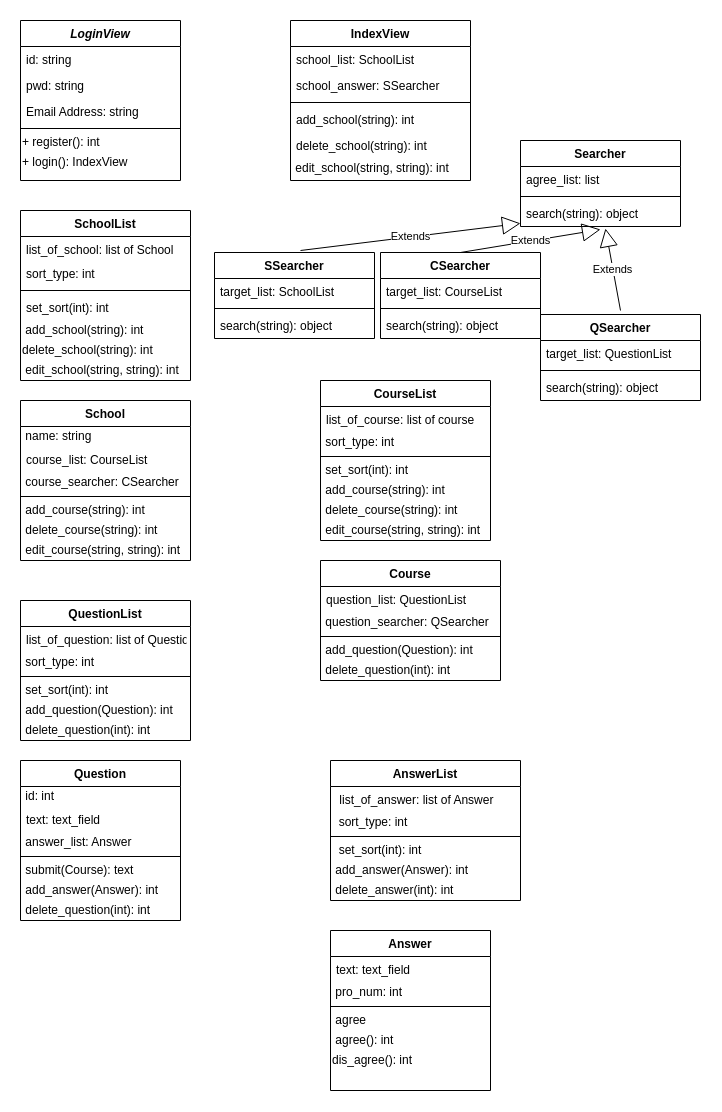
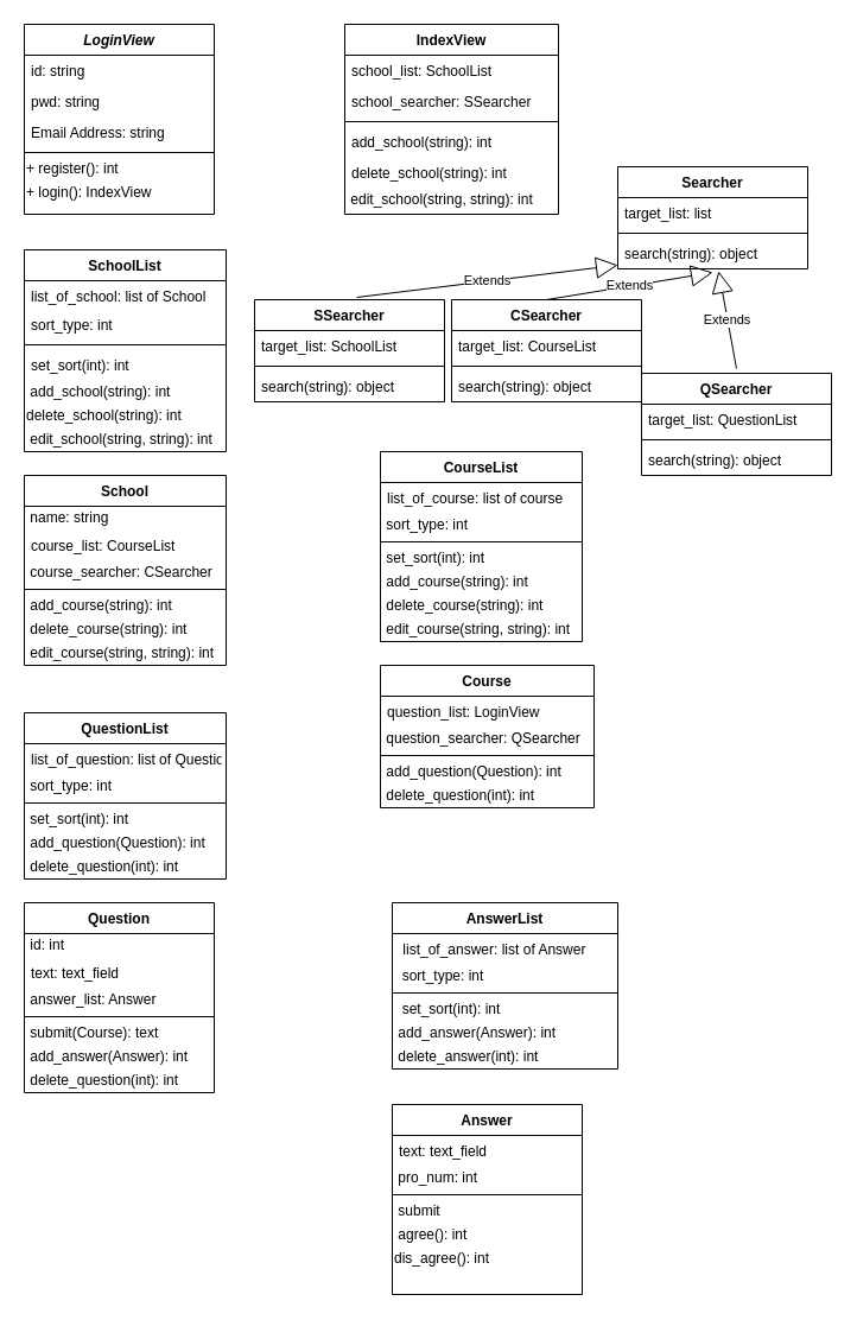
- <mxCell id="27" value="school_answer: SSearcher" style="text;align=left;verticalAlign=top;spacingLeft=4;spacingRight=4;overflow=hidden;rotatable=0;points=[[0,0.5],[1,0.5]];portConstraint=eastwest;rounded=0;shadow=0;html=0;" parent="25" vertex="1"><mxGeometry y="52" width="180" height="26" as="geometry" /></mxCell>
+ <mxCell id="27" value="school_searcher: SSearcher" style="text;align=left;verticalAlign=top;spacingLeft=4;spacingRight=4;overflow=hidden;rotatable=0;points=[[0,0.5],[1,0.5]];portConstraint=eastwest;rounded=0;shadow=0;html=0;" parent="25" vertex="1"><mxGeometry y="52" width="180" height="26" as="geometry" /></mxCell>
- <mxCell id="76" value="agree_list: list" style="text;strokeColor=none;fillColor=none;align=left;verticalAlign=top;spacingLeft=4;spacingRight=4;overflow=hidden;rotatable=0;points=[[0,0.5],[1,0.5]];portConstraint=eastwest;" parent="75" vertex="1"><mxGeometry y="26" width="160" height="26" as="geometry" /></mxCell>
+ <mxCell id="76" value="target_list: list" style="text;strokeColor=none;fillColor=none;align=left;verticalAlign=top;spacingLeft=4;spacingRight=4;overflow=hidden;rotatable=0;points=[[0,0.5],[1,0.5]];portConstraint=eastwest;" parent="75" vertex="1"><mxGeometry y="26" width="160" height="26" as="geometry" /></mxCell>
- <mxCell id="33" value="question_list: QuestionList" style="text;align=left;verticalAlign=top;spacingLeft=4;spacingRight=4;overflow=hidden;rotatable=0;points=[[0,0.5],[1,0.5]];portConstraint=eastwest;" parent="32" vertex="1"><mxGeometry y="26" width="180" height="26" as="geometry" /></mxCell>
+ <mxCell id="33" value="question_list: LoginView" style="text;align=left;verticalAlign=top;spacingLeft=4;spacingRight=4;overflow=hidden;rotatable=0;points=[[0,0.5],[1,0.5]];portConstraint=eastwest;" parent="32" vertex="1"><mxGeometry y="26" width="180" height="26" as="geometry" /></mxCell>
- <mxCell id="72" value="&amp;nbsp;agree" style="text;html=1;align=left;verticalAlign=middle;resizable=0;points=[];autosize=1;" parent="68" vertex="1"><mxGeometry y="80" width="160" height="20" as="geometry" /></mxCell>
+ <mxCell id="72" value="&amp;nbsp;submit" style="text;html=1;align=left;verticalAlign=middle;resizable=0;points=[];autosize=1;" parent="68" vertex="1"><mxGeometry y="80" width="160" height="20" as="geometry" /></mxCell>
